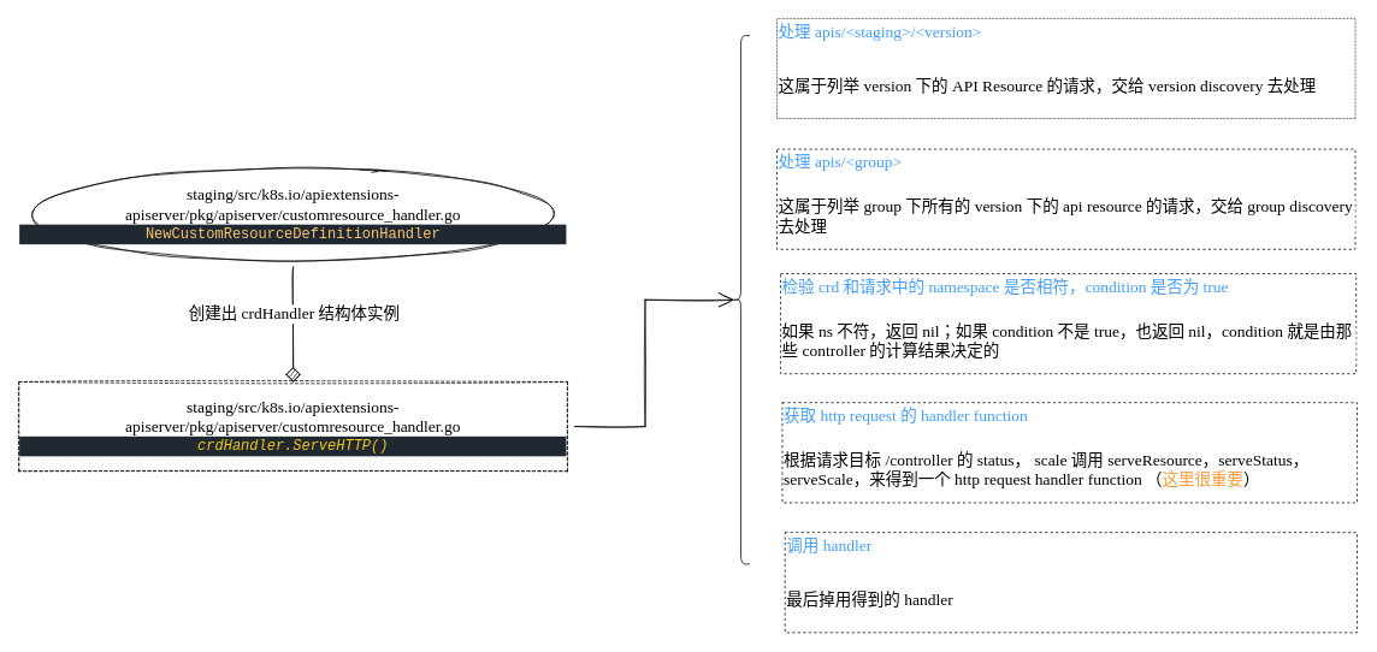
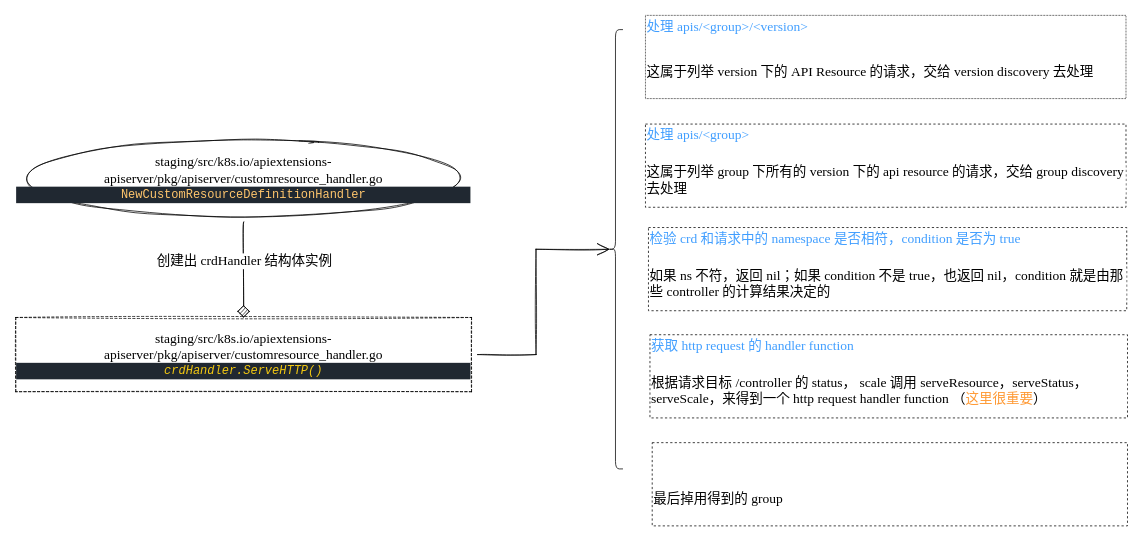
- <mxCell id="9" value="处理 apis/&amp;lt;staging&amp;gt;/&amp;lt;version&amp;gt;" style="text;strokeColor=none;fillColor=none;html=1;align=left;verticalAlign=middle;whiteSpace=wrap;rounded=0;labelBackgroundColor=#FFFFFF;sketch=0;hachureGap=4;fontFamily=Lucida Console;fontSize=18;fontColor=#409EFF;" vertex="1" parent="8"><mxGeometry width="547.449" height="30" as="geometry" /></mxCell>
+ <mxCell id="9" value="处理 apis/&amp;lt;group&amp;gt;/&amp;lt;version&amp;gt;" style="text;strokeColor=none;fillColor=none;html=1;align=left;verticalAlign=middle;whiteSpace=wrap;rounded=0;labelBackgroundColor=#FFFFFF;sketch=0;hachureGap=4;fontFamily=Lucida Console;fontSize=18;fontColor=#409EFF;" vertex="1" parent="8"><mxGeometry width="547.449" height="30" as="geometry" /></mxCell>
- <mxCell id="21" value="调用 handler" style="text;strokeColor=none;fillColor=none;html=1;align=left;verticalAlign=middle;whiteSpace=wrap;rounded=0;labelBackgroundColor=#FFFFFF;sketch=0;hachureGap=4;fontFamily=Lucida Console;fontSize=18;fontColor=#409EFF;" vertex="1" parent="20"><mxGeometry width="541.47" height="30" as="geometry" /></mxCell>
- <mxCell id="22" value="最后掉用得到的 handler" style="text;strokeColor=none;fillColor=none;html=1;align=left;verticalAlign=middle;whiteSpace=wrap;rounded=0;labelBackgroundColor=#FFFFFF;sketch=0;hachureGap=4;fontFamily=Lucida Console;fontSize=18;" vertex="1" parent="20"><mxGeometry y="39" width="634" height="72" as="geometry" /></mxCell>
+ <mxCell id="22" value="最后掉用得到的 group" style="text;strokeColor=none;fillColor=none;html=1;align=left;verticalAlign=middle;whiteSpace=wrap;rounded=0;labelBackgroundColor=#FFFFFF;sketch=0;hachureGap=4;fontFamily=Lucida Console;fontSize=18;" vertex="1" parent="20"><mxGeometry y="39" width="634" height="72" as="geometry" /></mxCell>
